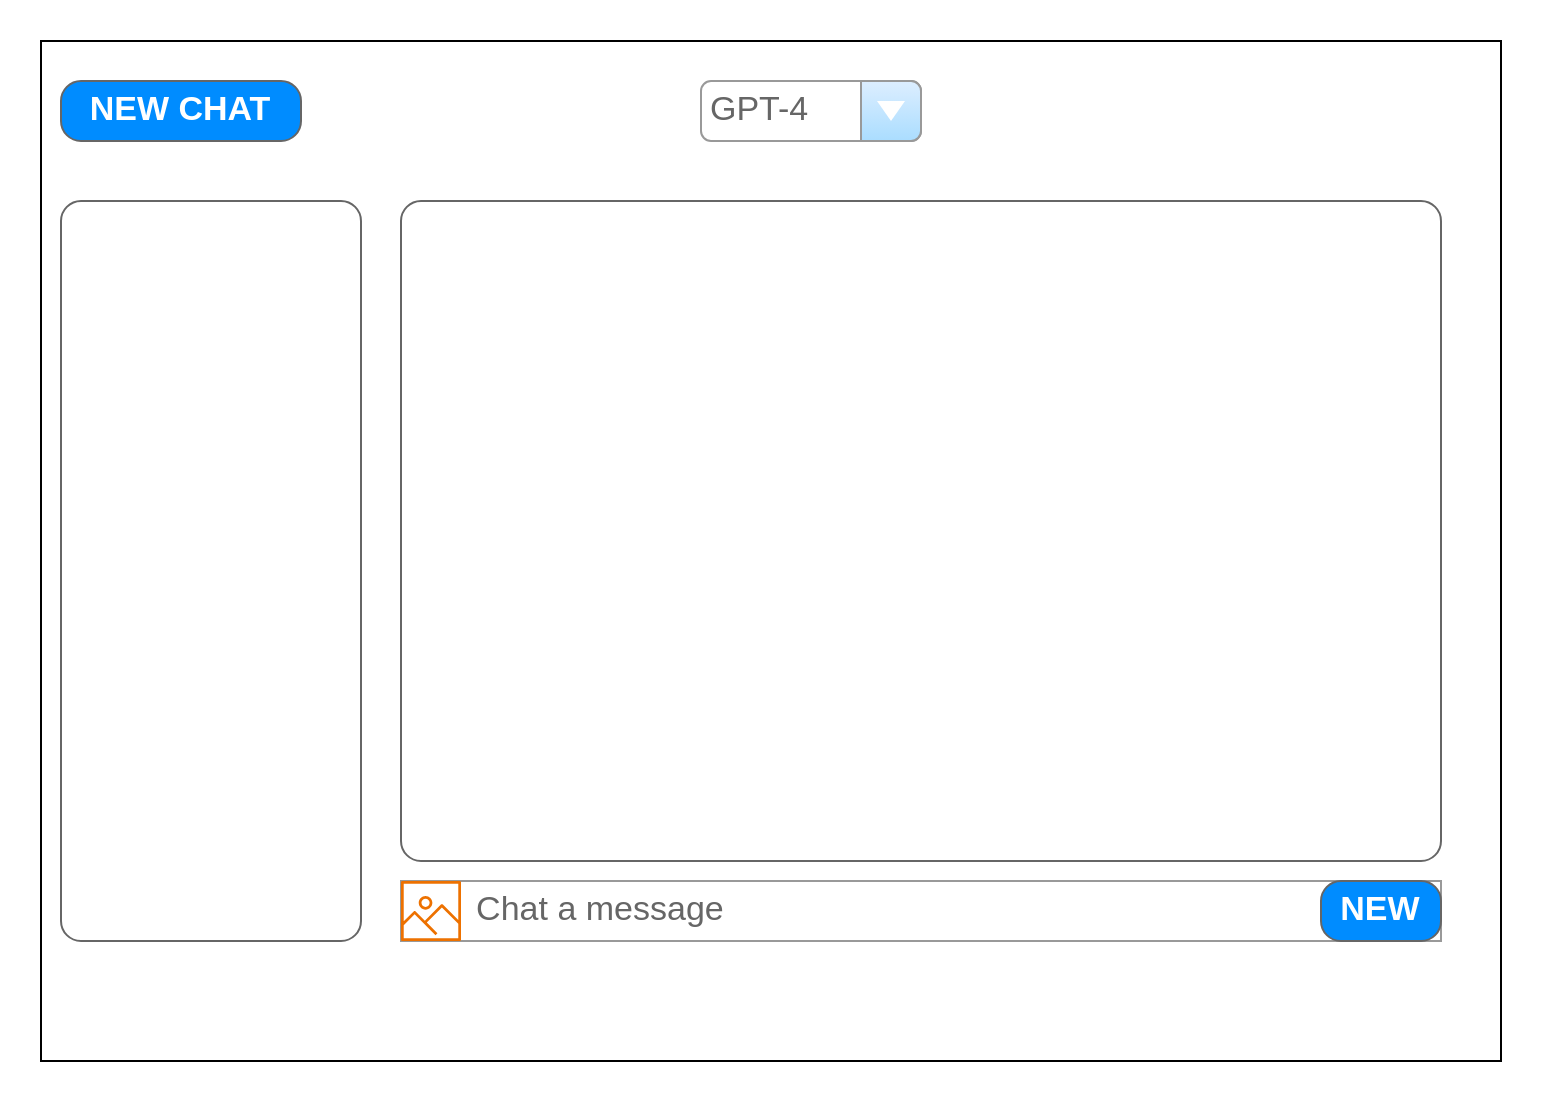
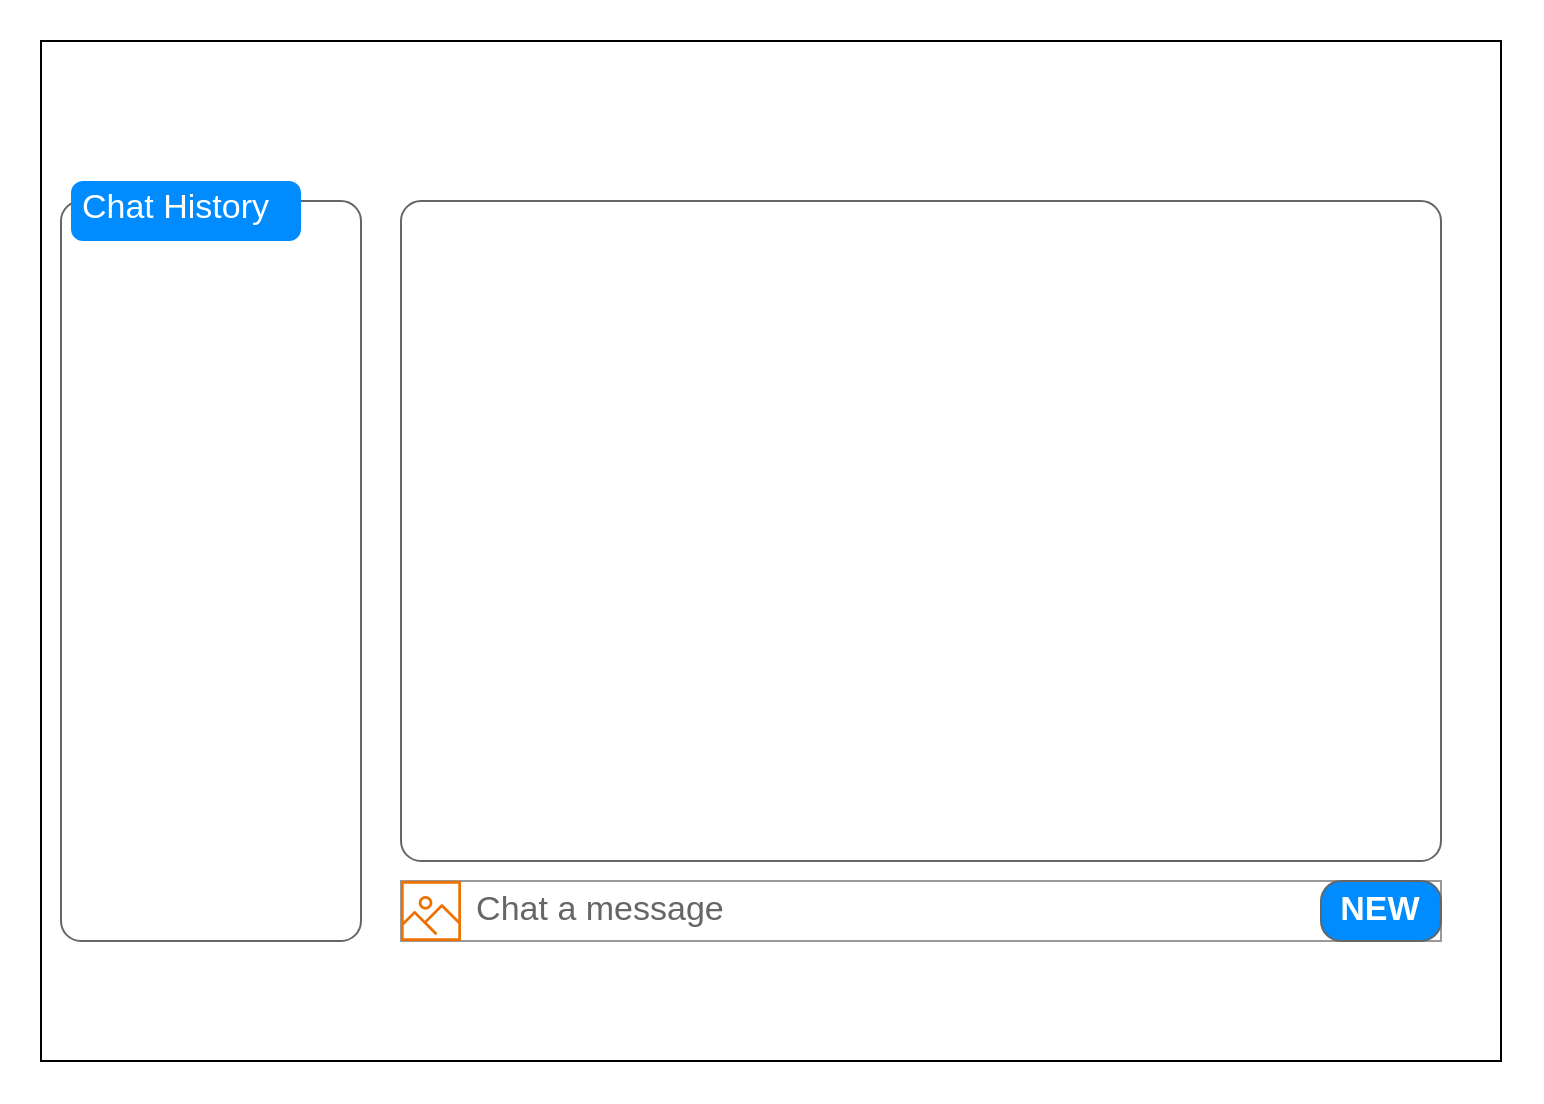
- <mxCell id="4" value="NEW CHAT" style="strokeWidth=1;shadow=0;dashed=0;align=center;html=1;shape=mxgraph.mockup.buttons.button;strokeColor=#666666;fontColor=#ffffff;mainText=;buttonStyle=round;fontSize=17;fontStyle=1;fillColor=#008cff;whiteSpace=wrap;" vertex="1" parent="1"><mxGeometry x="30" y="40" width="120" height="30" as="geometry" /></mxCell>
- <mxCell id="3" value="GPT-4" style="strokeWidth=1;shadow=0;dashed=0;align=center;html=1;shape=mxgraph.mockup.forms.comboBox;strokeColor=#999999;fillColor=#ddeeff;align=left;fillColor2=#aaddff;mainText=;fontColor=#666666;fontSize=17;spacingLeft=3;" vertex="1" parent="1"><mxGeometry x="350" y="40" width="110" height="30" as="geometry" /></mxCell>
+ <mxCell id="6" value="Chat History" style="shape=rect;strokeColor=none;fillColor=#008cff;strokeWidth=1;dashed=0;rounded=1;arcSize=20;fontColor=#ffffff;fontSize=17;spacing=2;spacingTop=-2;align=left;autosize=1;spacingLeft=4;resizeWidth=0;resizeHeight=0;perimeter=none;html=1;whiteSpace=wrap;" vertex="1" parent="5"><mxGeometry x="5" width="115" height="30" as="geometry" /></mxCell>
